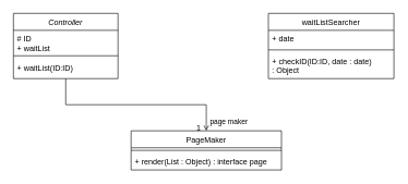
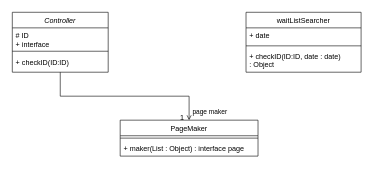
- <mxCell id="3" value="# ID&#10;+ waitList" style="text;align=left;verticalAlign=top;spacingLeft=4;spacingRight=4;overflow=hidden;rotatable=0;points=[[0,0.5],[1,0.5]];portConstraint=eastwest;" parent="2" vertex="1"><mxGeometry y="26" width="160" height="34" as="geometry" /></mxCell>
+ <mxCell id="3" value="# ID&#10;+ interface" style="text;align=left;verticalAlign=top;spacingLeft=4;spacingRight=4;overflow=hidden;rotatable=0;points=[[0,0.5],[1,0.5]];portConstraint=eastwest;" parent="2" vertex="1"><mxGeometry y="26" width="160" height="34" as="geometry" /></mxCell>
- <mxCell id="5" value="+ waitList(ID:ID)" style="text;align=left;verticalAlign=top;spacingLeft=4;spacingRight=4;overflow=hidden;rotatable=0;points=[[0,0.5],[1,0.5]];portConstraint=eastwest;" parent="2" vertex="1"><mxGeometry y="70" width="160" height="20" as="geometry" /></mxCell>
+ <mxCell id="5" value="+ checkID(ID:ID)" style="text;align=left;verticalAlign=top;spacingLeft=4;spacingRight=4;overflow=hidden;rotatable=0;points=[[0,0.5],[1,0.5]];portConstraint=eastwest;" parent="2" vertex="1"><mxGeometry y="70" width="160" height="20" as="geometry" /></mxCell>
- <mxCell id="12" value="+ render(List : Object) : interface page" style="text;align=left;verticalAlign=top;spacingLeft=4;spacingRight=4;overflow=hidden;rotatable=0;points=[[0,0.5],[1,0.5]];portConstraint=eastwest;" vertex="1" parent="10"><mxGeometry y="34" width="230" height="26" as="geometry" /></mxCell>
+ <mxCell id="12" value="+ maker(List : Object) : interface page" style="text;align=left;verticalAlign=top;spacingLeft=4;spacingRight=4;overflow=hidden;rotatable=0;points=[[0,0.5],[1,0.5]];portConstraint=eastwest;" vertex="1" parent="10"><mxGeometry y="34" width="230" height="26" as="geometry" /></mxCell>
